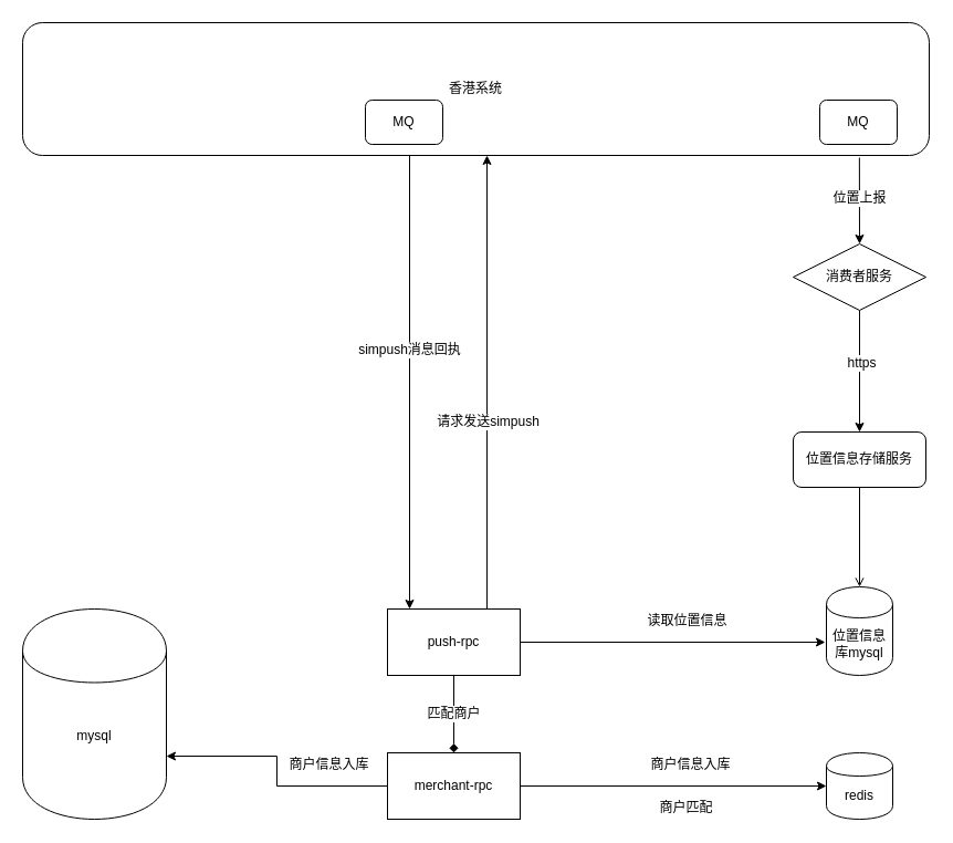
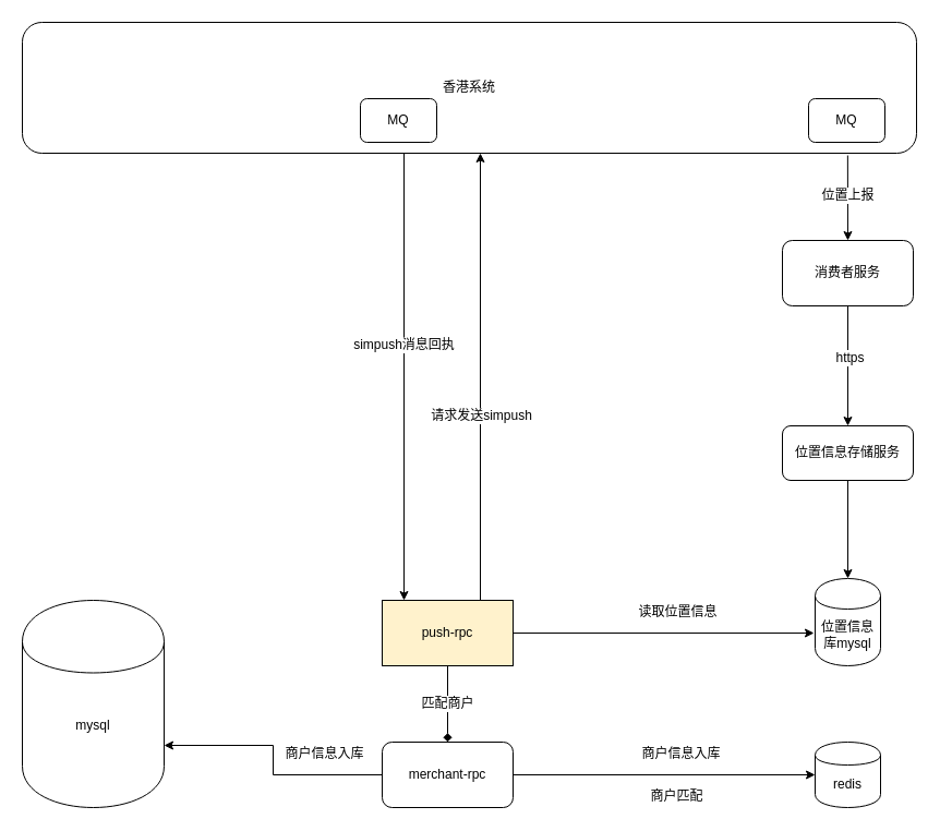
- <mxCell id="11" value="消费者服务" style="rhombus;whiteSpace=wrap;html=1;" vertex="1" parent="1"><mxGeometry x="717" y="220" width="120" height="60" as="geometry" /></mxCell>
+ <mxCell id="11" value="消费者服务" style="rounded=1;whiteSpace=wrap;html=1;" vertex="1" parent="1"><mxGeometry x="717" y="220" width="120" height="60" as="geometry" /></mxCell>
- <mxCell id="7" style="edgeStyle=orthogonalEdgeStyle;rounded=0;orthogonalLoop=1;jettySize=auto;html=1;entryX=0.5;entryY=0;entryDx=0;entryDy=0;endArrow=open;" edge="1" parent="1" source="8" target="6"><mxGeometry relative="1" as="geometry" /></mxCell>
+ <mxCell id="7" style="edgeStyle=orthogonalEdgeStyle;rounded=0;orthogonalLoop=1;jettySize=auto;html=1;entryX=0.5;entryY=0;entryDx=0;entryDy=0;" edge="1" parent="1" source="8" target="6"><mxGeometry relative="1" as="geometry" /></mxCell>
- <mxCell id="5" value="push-rpc" style="rounded=0;whiteSpace=wrap;html=1;" vertex="1" parent="1"><mxGeometry x="350" y="550" width="120" height="60" as="geometry" /></mxCell>
+ <mxCell id="5" value="push-rpc" style="rounded=0;whiteSpace=wrap;html=1;fillColor=#fff2cc;" vertex="1" parent="1"><mxGeometry x="350" y="550" width="120" height="60" as="geometry" /></mxCell>
- <mxCell id="15" value="merchant-rpc" style="rounded=0;whiteSpace=wrap;html=1;" vertex="1" parent="1"><mxGeometry x="350" y="680" width="120" height="60" as="geometry" /></mxCell>
+ <mxCell id="15" value="merchant-rpc" style="whiteSpace=wrap;html=1;rounded=1;" vertex="1" parent="1"><mxGeometry x="350" y="680" width="120" height="60" as="geometry" /></mxCell>
